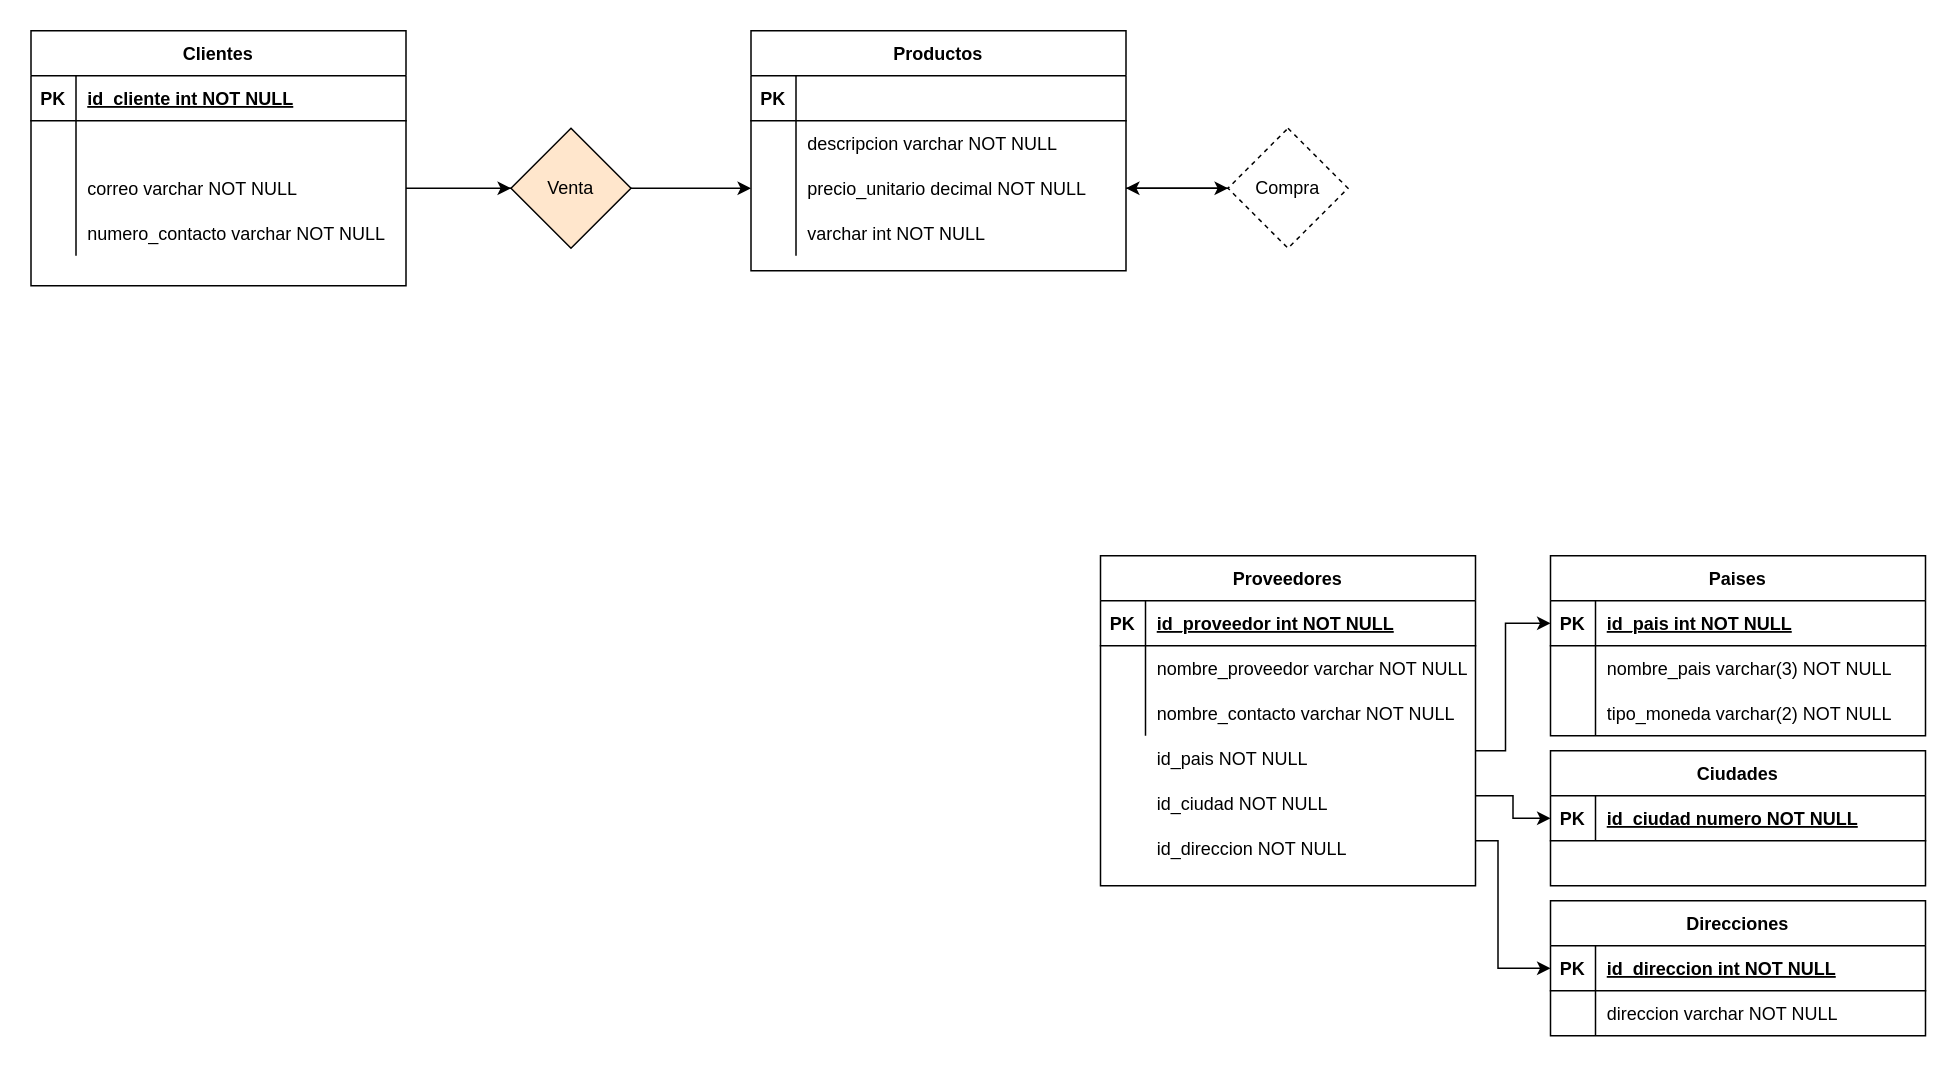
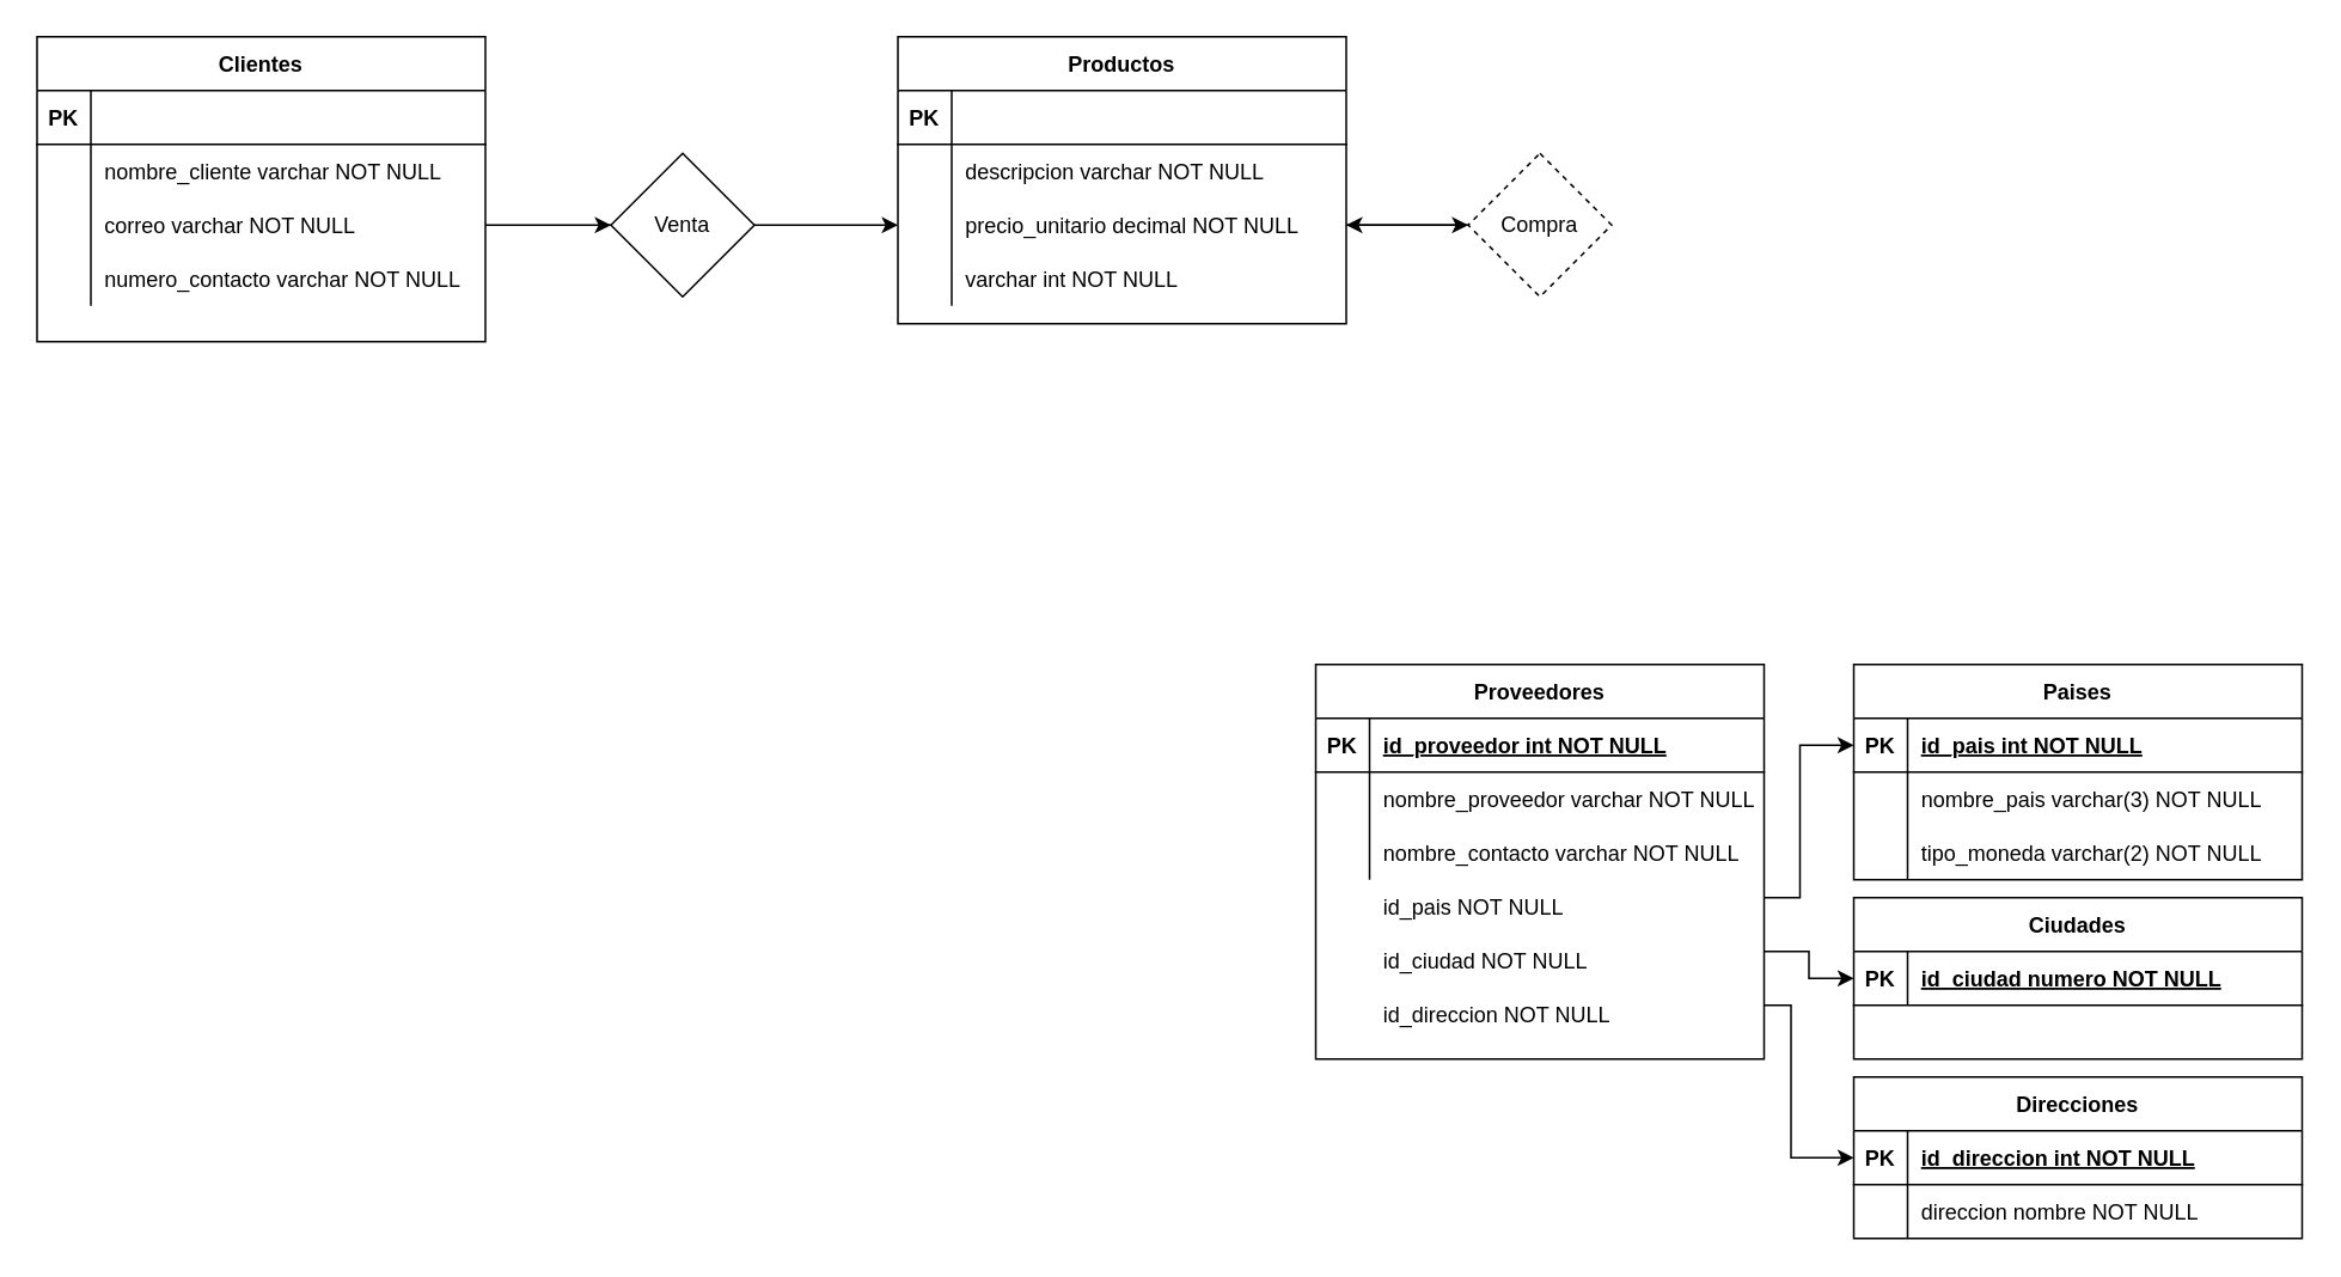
- <mxCell id="63" value="id_cliente int NOT NULL " style="shape=partialRectangle;overflow=hidden;connectable=0;fillColor=none;top=0;left=0;bottom=0;right=0;align=left;spacingLeft=6;fontStyle=5;" parent="61" vertex="1"><mxGeometry x="30" width="220" height="30" as="geometry" /></mxCell>
+ <mxCell id="66" value="nombre_cliente varchar NOT NULL" style="shape=partialRectangle;overflow=hidden;connectable=0;fillColor=none;top=0;left=0;bottom=0;right=0;align=left;spacingLeft=6;" parent="64" vertex="1"><mxGeometry x="30" width="220" height="30" as="geometry" /></mxCell>
- <mxCell id="12" value="Venta" style="rhombus;whiteSpace=wrap;html=1;fillColor=#ffe6cc;" vertex="1" parent="1"><mxGeometry x="340" y="85" width="80" height="80" as="geometry" /></mxCell>
+ <mxCell id="12" value="Venta" style="rhombus;whiteSpace=wrap;html=1;" vertex="1" parent="1"><mxGeometry x="340" y="85" width="80" height="80" as="geometry" /></mxCell>
- <mxCell id="47" value="direccion varchar NOT NULL" style="shape=partialRectangle;overflow=hidden;connectable=0;fillColor=none;top=0;left=0;bottom=0;right=0;align=left;spacingLeft=6;" vertex="1" parent="45"><mxGeometry x="30" width="220" height="30" as="geometry" /></mxCell>
+ <mxCell id="47" value="direccion nombre NOT NULL" style="shape=partialRectangle;overflow=hidden;connectable=0;fillColor=none;top=0;left=0;bottom=0;right=0;align=left;spacingLeft=6;" vertex="1" parent="45"><mxGeometry x="30" width="220" height="30" as="geometry" /></mxCell>
